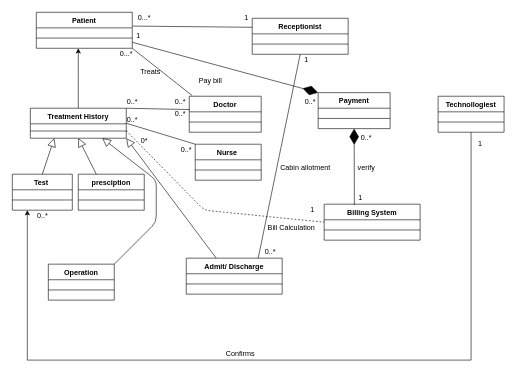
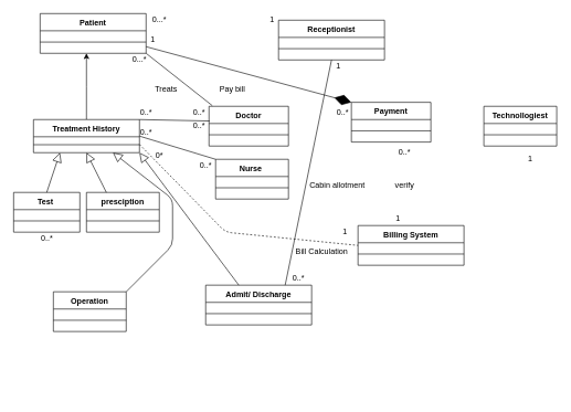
- <mxCell id="31" value="" style="endArrow=none;html=1;exitX=1.005;exitY=0.383;exitDx=0;exitDy=0;entryX=0;entryY=0.25;entryDx=0;entryDy=0;exitPerimeter=0;" edge="1" parent="1" source="2" target="4"><mxGeometry width="50" height="50" relative="1" as="geometry"><mxPoint x="260" y="80" as="sourcePoint" /><mxPoint x="310" y="30" as="targetPoint" /></mxGeometry></mxCell>
- <mxCell id="63" value="Treats" style="text;html=1;align=center;verticalAlign=middle;resizable=0;points=[];autosize=1;" vertex="1" parent="1"><mxGeometry x="225" y="110" width="50" height="20" as="geometry" /></mxCell>
+ <mxCell id="63" value="Treats" style="text;html=1;align=center;verticalAlign=middle;resizable=0;points=[];autosize=1;" vertex="1" parent="1"><mxGeometry x="225" y="125" width="50" height="20" as="geometry" /></mxCell>
- <mxCell id="36" value="" style="endArrow=diamondThin;endFill=1;endSize=24;html=1;entryX=0.5;entryY=1;entryDx=0;entryDy=0;exitX=0.315;exitY=0.023;exitDx=0;exitDy=0;exitPerimeter=0;" edge="1" parent="1" source="21" target="19"><mxGeometry width="160" relative="1" as="geometry"><mxPoint x="570" y="330" as="sourcePoint" /><mxPoint x="730" y="330" as="targetPoint" /></mxGeometry></mxCell>
- <mxCell id="46" value="Confirms" style="text;html=1;align=center;verticalAlign=middle;resizable=0;points=[];autosize=1;" vertex="1" parent="1"><mxGeometry x="370" y="580" width="60" height="20" as="geometry" /></mxCell>
- <mxCell id="23" style="edgeStyle=orthogonalEdgeStyle;rounded=0;orthogonalLoop=1;jettySize=auto;html=1;exitX=0.5;exitY=1;exitDx=0;exitDy=0;entryX=0.25;entryY=1;entryDx=0;entryDy=0;" edge="1" parent="1" source="24" target="16"><mxGeometry relative="1" as="geometry"><mxPoint x="150" y="500" as="targetPoint" /><Array as="points"><mxPoint x="785" y="600" /><mxPoint x="45" y="600" /></Array></mxGeometry></mxCell>
